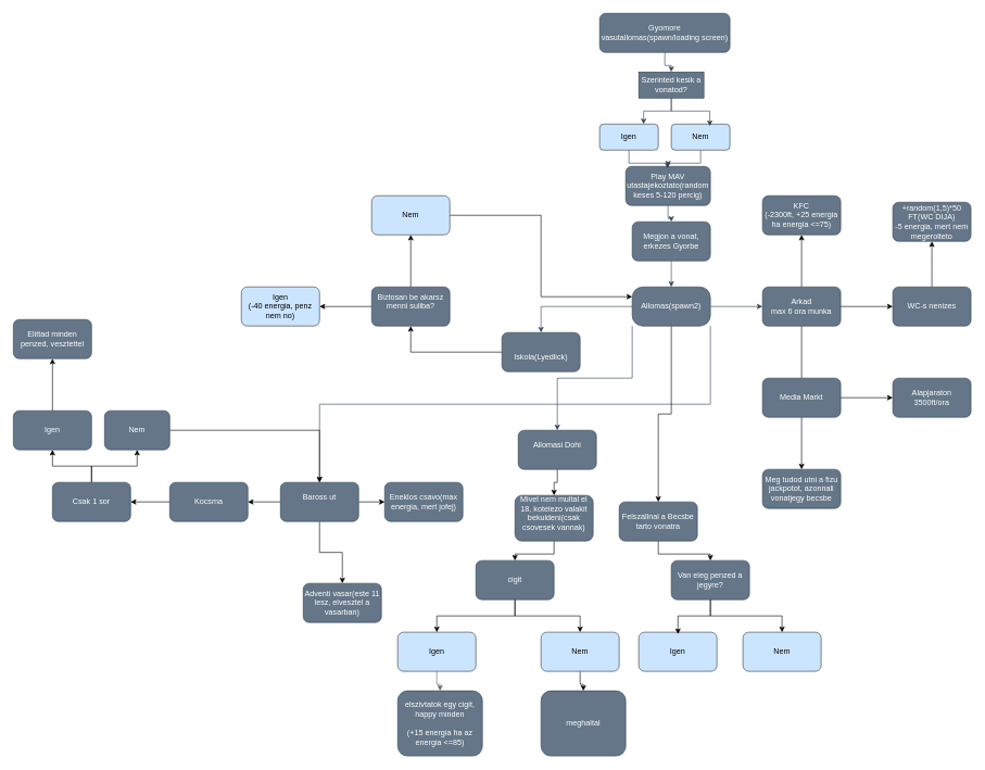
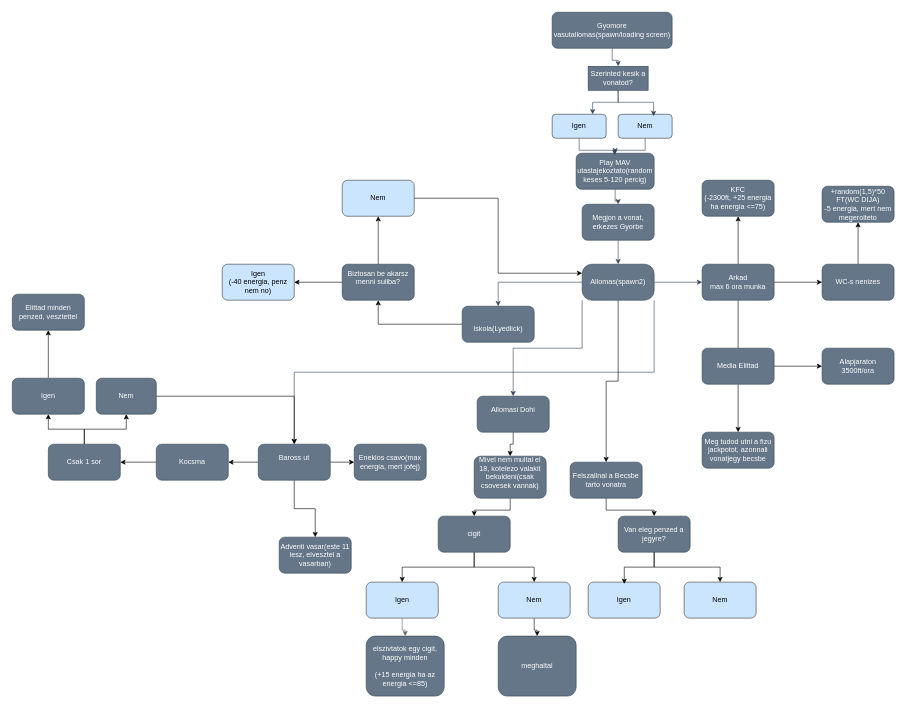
- <mxCell id="64" value="Media Markt" style="whiteSpace=wrap;html=1;rounded=1;fillColor=#647687;fontColor=#ffffff;strokeColor=#314354;" vertex="1" parent="1"><mxGeometry x="1170" y="580" width="120" height="60" as="geometry" /></mxCell>
+ <mxCell id="64" value="Media Elittad" style="whiteSpace=wrap;html=1;rounded=1;fillColor=#647687;fontColor=#ffffff;strokeColor=#314354;" vertex="1" parent="1"><mxGeometry x="1170" y="580" width="120" height="60" as="geometry" /></mxCell>
